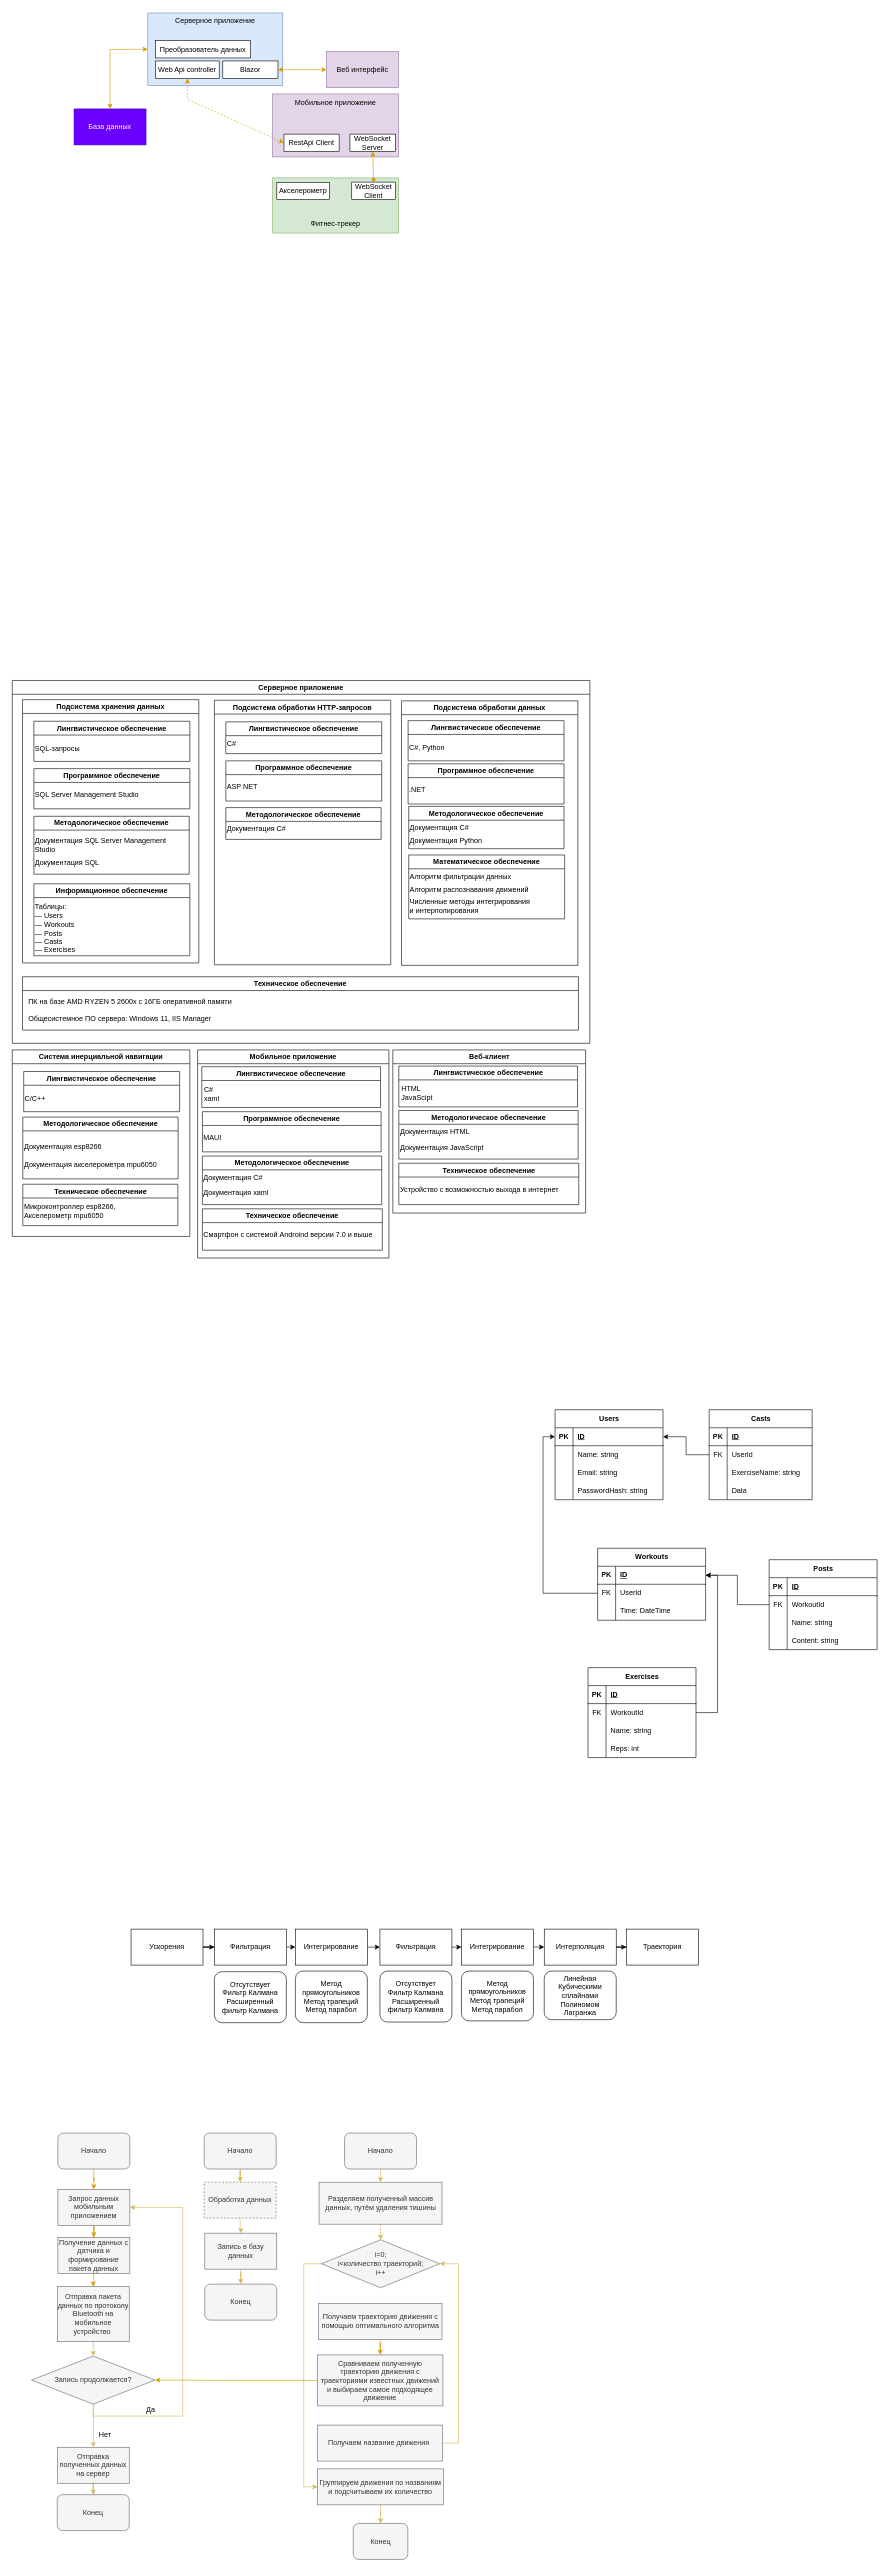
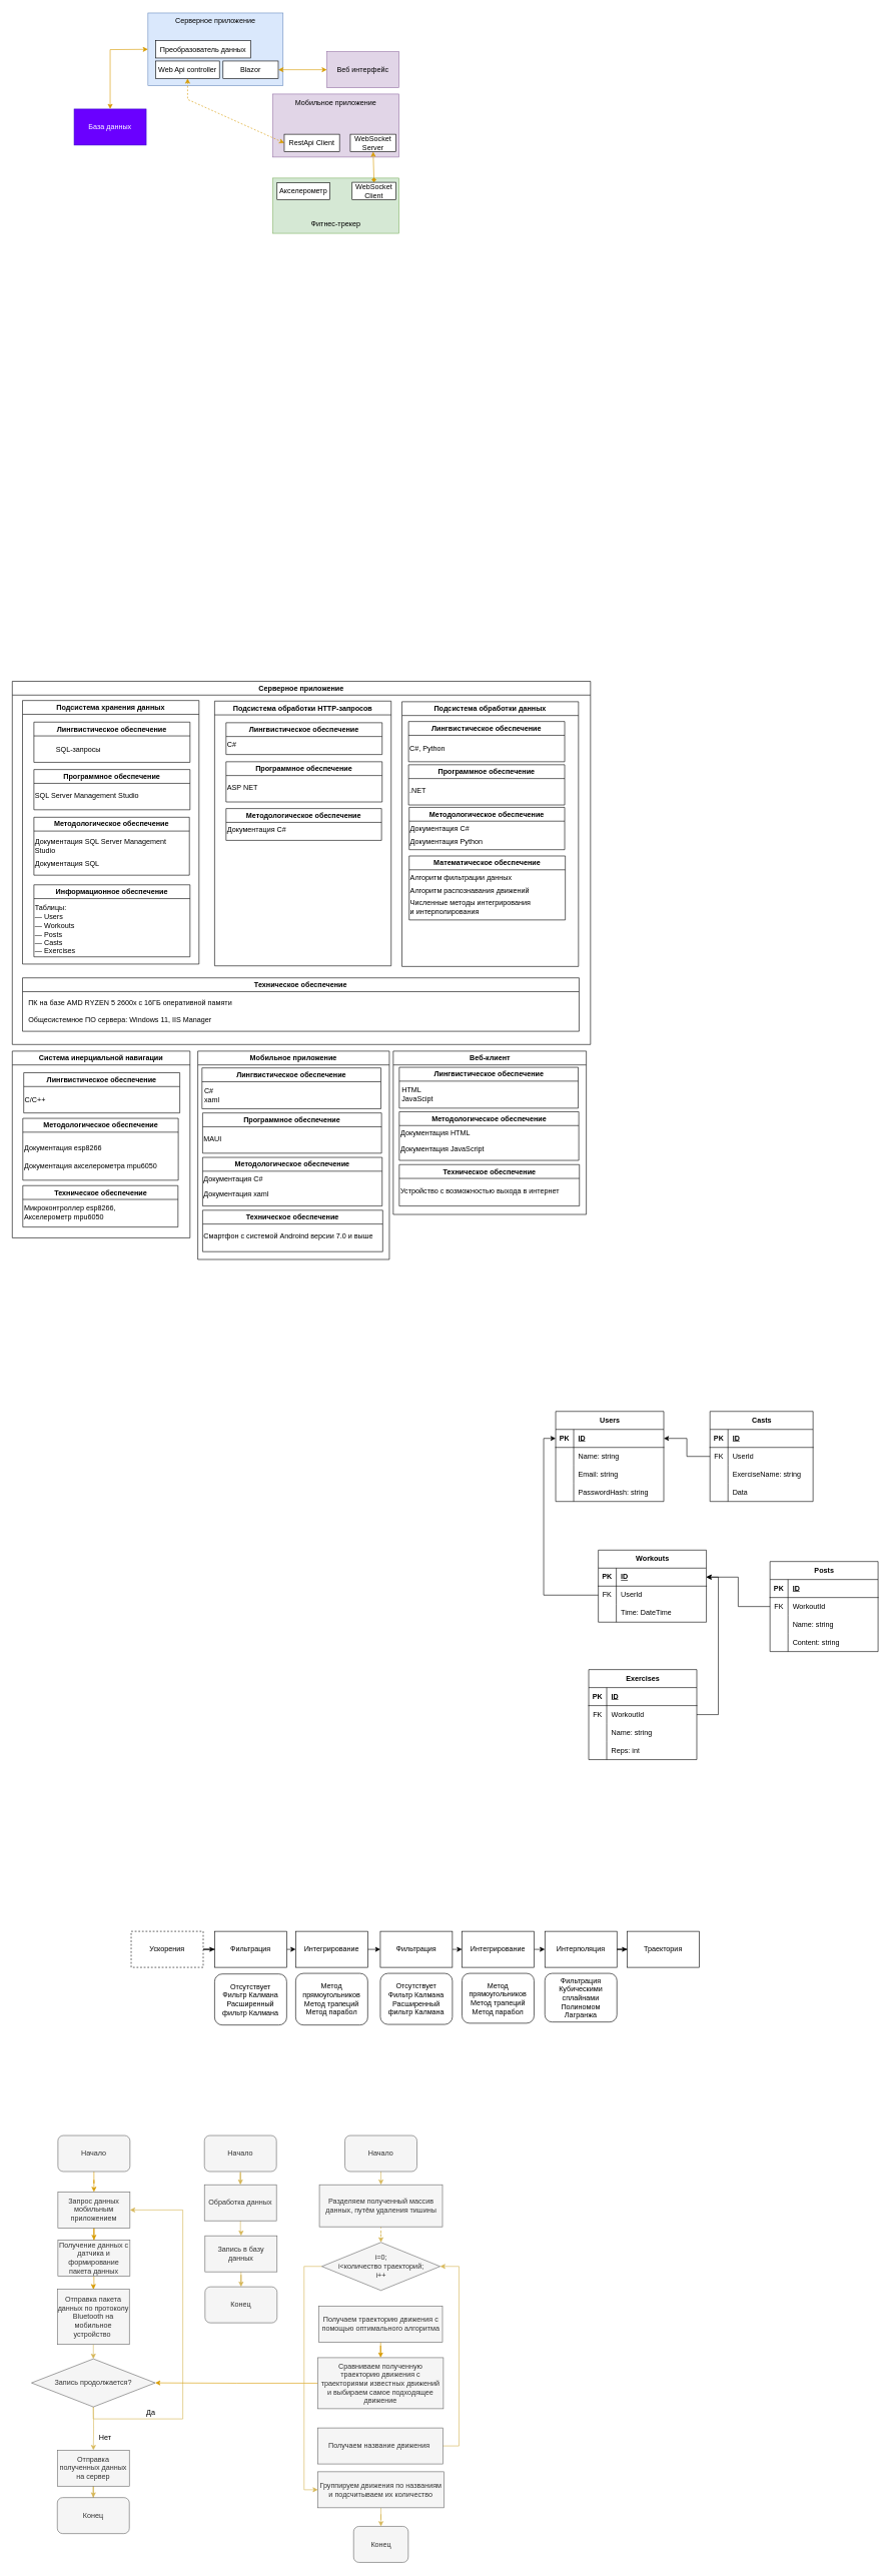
- <mxCell id="154" value="SQL-запросы" style="text;html=1;align=left;verticalAlign=middle;resizable=0;points=[];autosize=1;strokeColor=none;fillColor=none;" parent="153" vertex="1"><mxGeometry y="33" width="93" height="26" as="geometry" /></mxCell>
+ <mxCell id="154" value="SQL-запросы" style="text;html=1;align=left;verticalAlign=middle;resizable=0;points=[];autosize=1;strokeColor=none;fillColor=none;" parent="153" vertex="1"><mxGeometry x="35" y="33" width="93" height="26" as="geometry" /></mxCell>
- <mxCell id="103" value="Ускорения" style="rounded=0;whiteSpace=wrap;html=1;" parent="1" vertex="1"><mxGeometry x="218" y="3215" width="120" height="60" as="geometry" /></mxCell>
+ <mxCell id="103" value="Ускорения" style="rounded=0;whiteSpace=wrap;html=1;dashed=1;" parent="1" vertex="1"><mxGeometry x="218" y="3215" width="120" height="60" as="geometry" /></mxCell>
- <mxCell id="118" value="Линейная&lt;br&gt;Кубическими сплайнами&lt;br&gt;Полиномом Лагранжа" style="rounded=1;whiteSpace=wrap;html=1;" parent="1" vertex="1"><mxGeometry x="907" y="3285" width="120" height="81" as="geometry" /></mxCell>
+ <mxCell id="118" value="Фильтрация&lt;br&gt;Кубическими сплайнами&lt;br&gt;Полиномом Лагранжа" style="rounded=1;whiteSpace=wrap;html=1;" parent="1" vertex="1"><mxGeometry x="907" y="3285" width="120" height="81" as="geometry" /></mxCell>
- <mxCell id="31" value="Обработка данных" style="rounded=0;whiteSpace=wrap;html=1;fillColor=#f5f5f5;fontColor=#333333;strokeColor=#666666;dashed=1;" parent="1" vertex="1"><mxGeometry x="340" y="3637" width="120" height="60" as="geometry" /></mxCell>
+ <mxCell id="31" value="Обработка данных" style="rounded=0;whiteSpace=wrap;html=1;fillColor=#f5f5f5;fontColor=#333333;strokeColor=#666666;" parent="1" vertex="1"><mxGeometry x="340" y="3637" width="120" height="60" as="geometry" /></mxCell>
